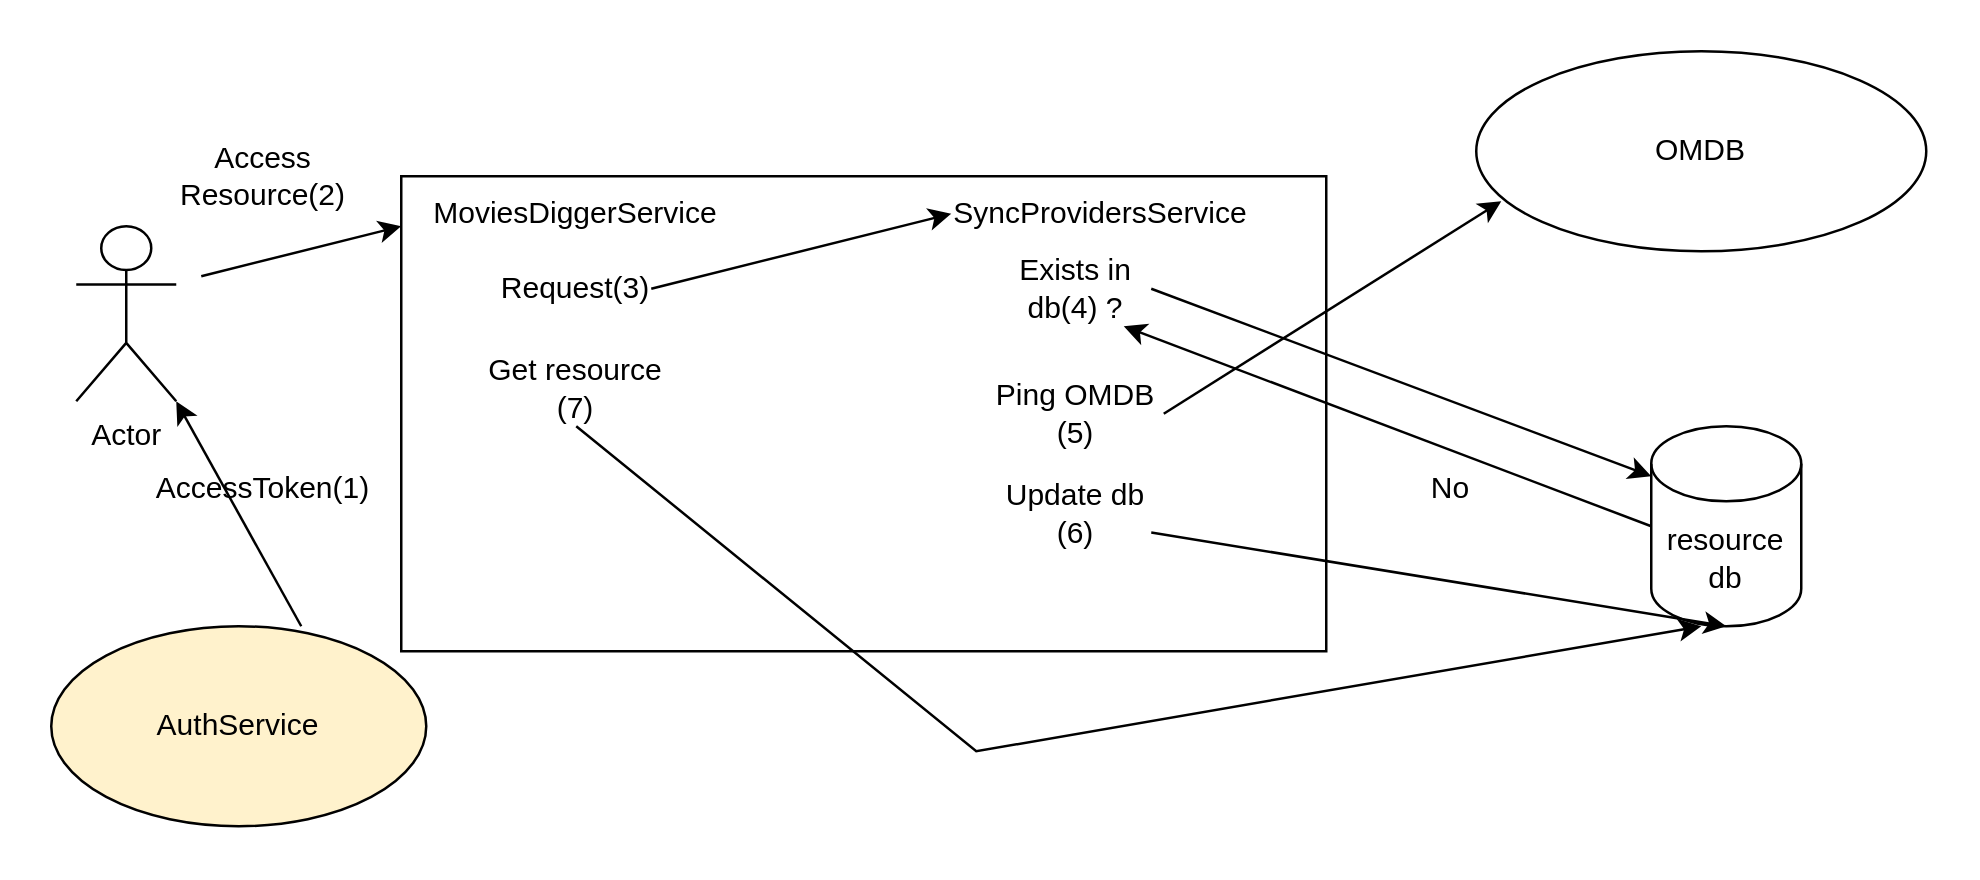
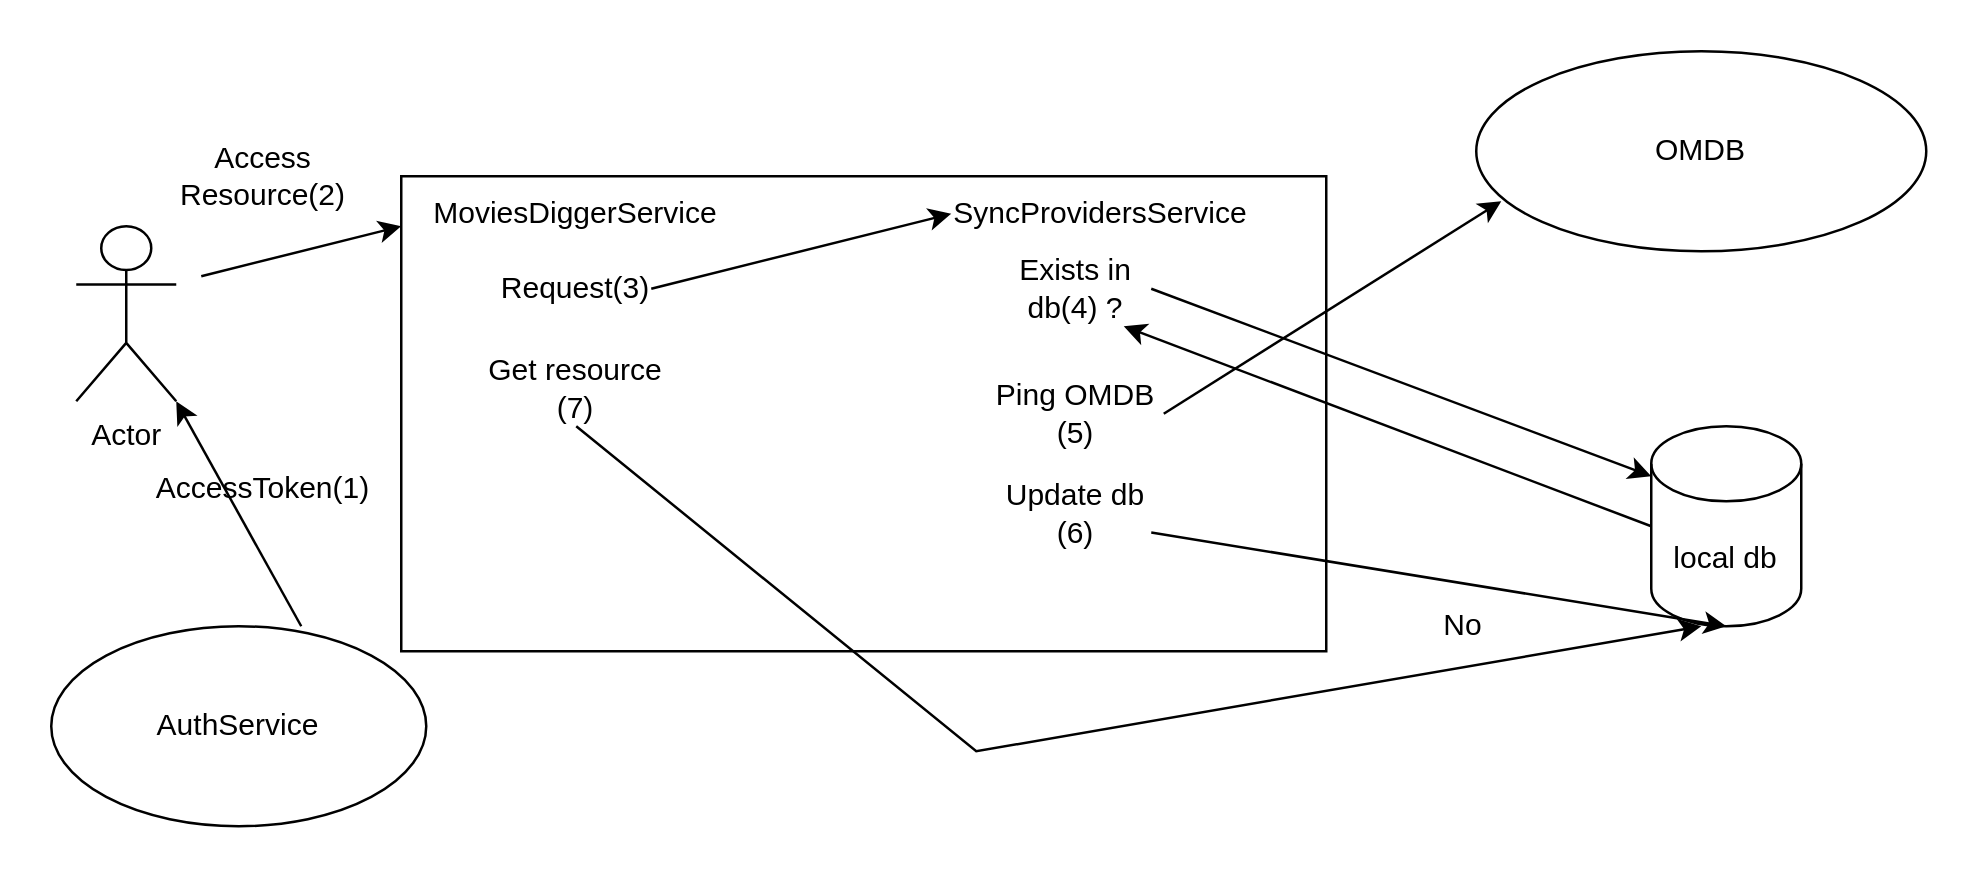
- <mxCell id="20" value="No" style="text;html=1;strokeColor=none;fillColor=none;align=center;verticalAlign=middle;whiteSpace=wrap;rounded=0;" vertex="1" parent="1"><mxGeometry x="550" y="180" width="60" height="30" as="geometry" /></mxCell>
+ <mxCell id="20" value="No" style="text;html=1;strokeColor=none;fillColor=none;align=center;verticalAlign=middle;whiteSpace=wrap;rounded=0;" vertex="1" parent="1"><mxGeometry x="555" y="235" width="60" height="30" as="geometry" /></mxCell>
- <mxCell id="6" value="resource db" style="shape=cylinder3;whiteSpace=wrap;html=1;boundedLbl=1;backgroundOutline=1;size=15;" vertex="1" parent="1"><mxGeometry x="660" y="170" width="60" height="80" as="geometry" /></mxCell>
+ <mxCell id="6" value="local db" style="shape=cylinder3;whiteSpace=wrap;html=1;boundedLbl=1;backgroundOutline=1;size=15;" vertex="1" parent="1"><mxGeometry x="660" y="170" width="60" height="80" as="geometry" /></mxCell>
- <mxCell id="9" value="AuthService" style="ellipse;whiteSpace=wrap;html=1;fillColor=#fff2cc;" vertex="1" parent="1"><mxGeometry x="20" y="250" width="150" height="80" as="geometry" /></mxCell>
+ <mxCell id="9" value="AuthService" style="ellipse;whiteSpace=wrap;html=1;" vertex="1" parent="1"><mxGeometry x="20" y="250" width="150" height="80" as="geometry" /></mxCell>
